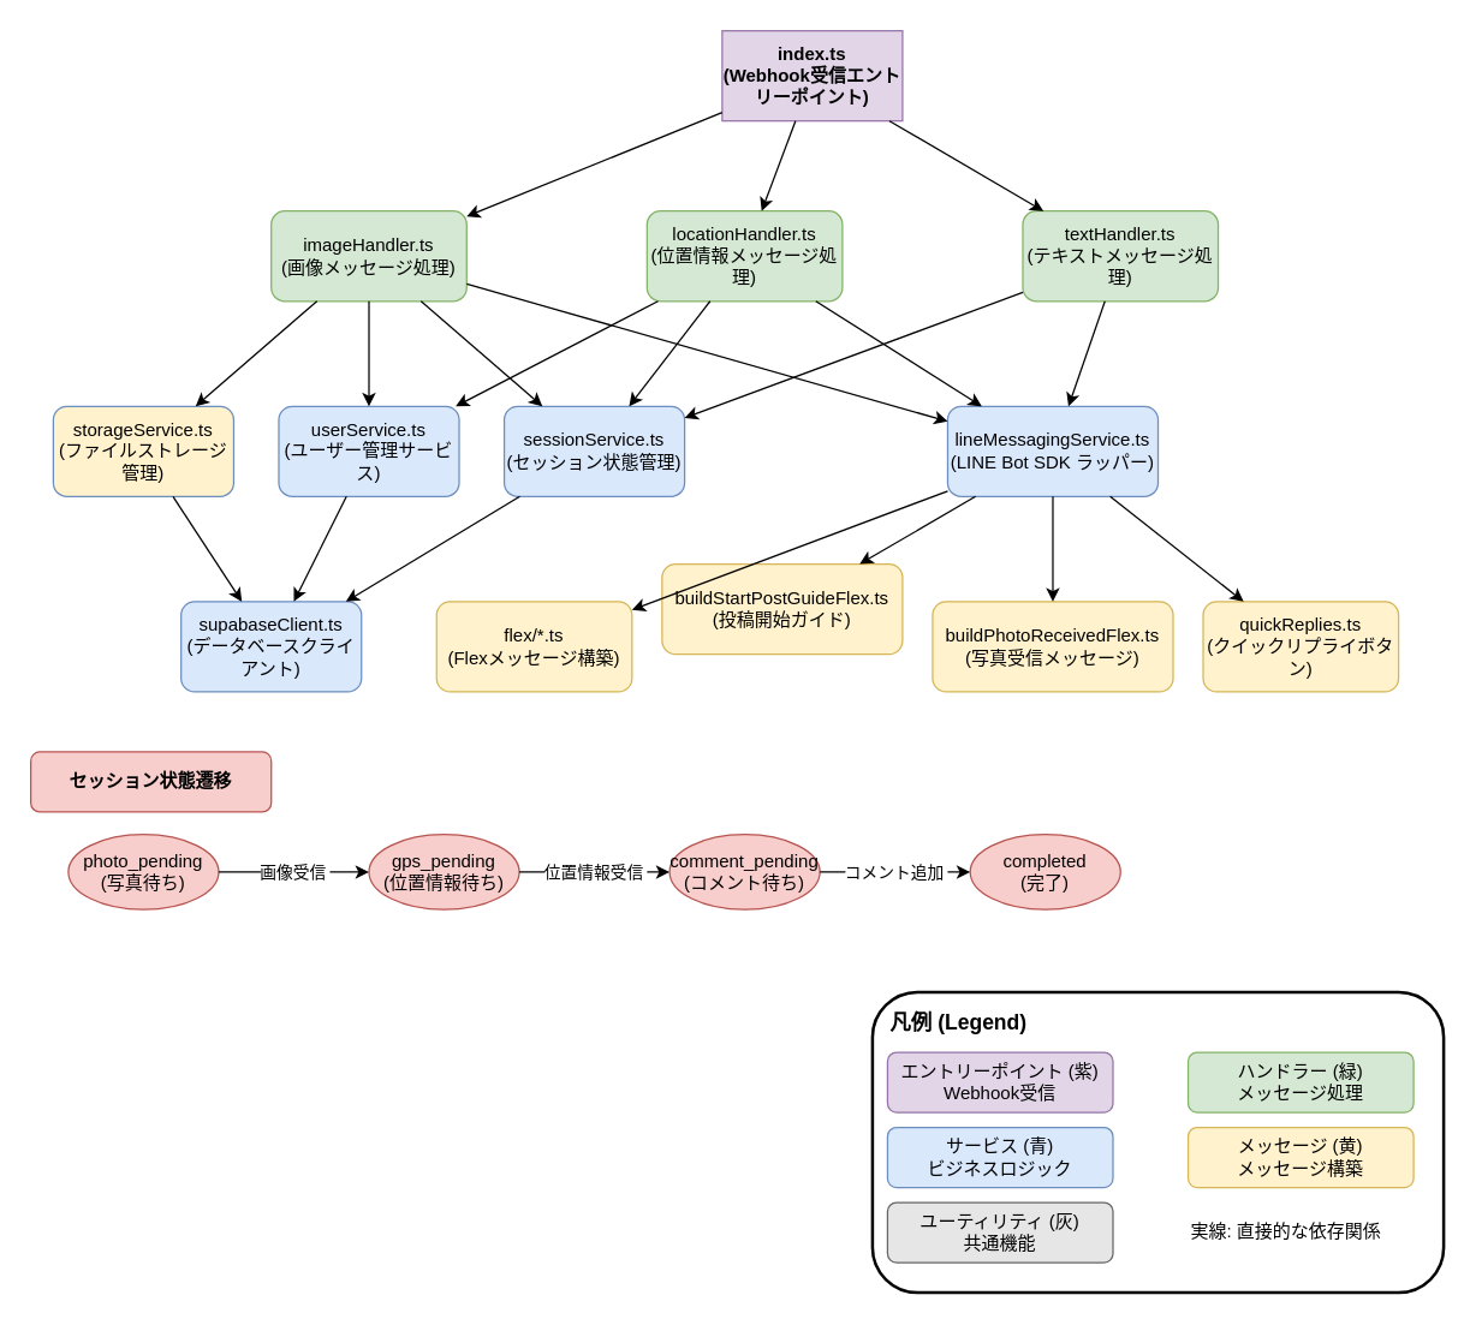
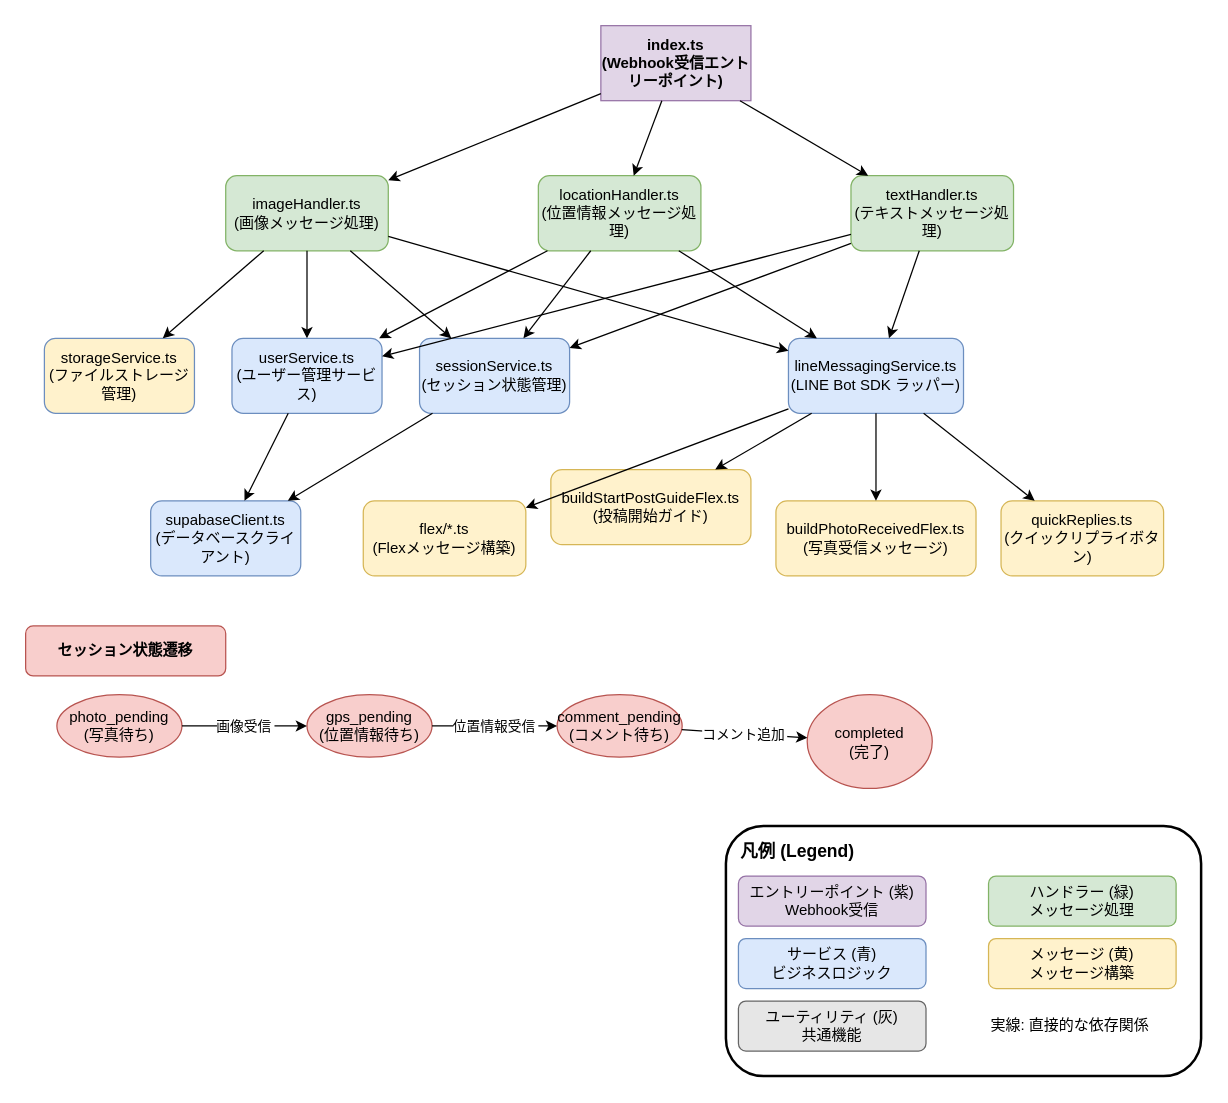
+ <mxCell id="23" style="strokeColor=#000000;" parent="1" source="5" target="6" edge="1"><mxGeometry relative="1" as="geometry" /></mxCell>
- <mxCell id="35" style="strokeColor=#000000;" parent="1" source="8" target="10" edge="1"><mxGeometry relative="1" as="geometry" /></mxCell>
- <mxCell id="19" value="completed&#10;(完了)" style="ellipse;whiteSpace=wrap;html=1;fillColor=#f8cecc;strokeColor=#b85450;fontColor=#000000;" parent="1" vertex="1"><mxGeometry x="645" y="555" width="100" height="50" as="geometry" /></mxCell>
+ <mxCell id="19" value="completed&#10;(完了)" style="ellipse;whiteSpace=wrap;html=1;fillColor=#f8cecc;strokeColor=#b85450;fontColor=#000000;" parent="1" vertex="1"><mxGeometry x="645" y="555" width="100" height="75" as="geometry" /></mxCell>
